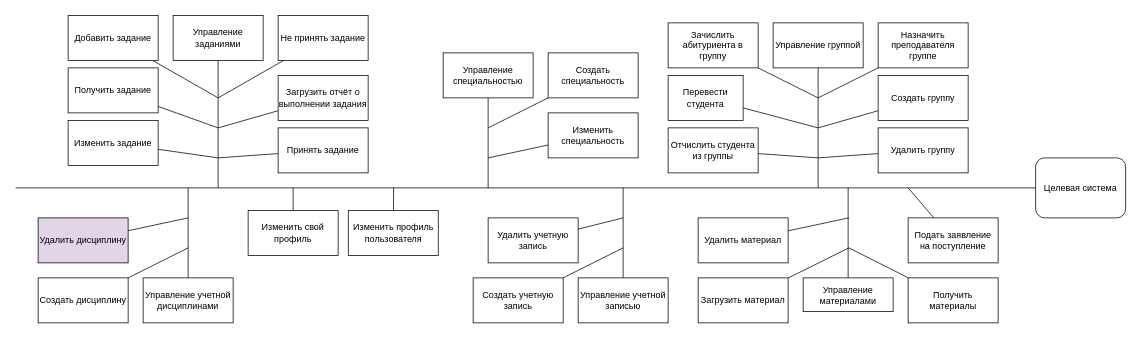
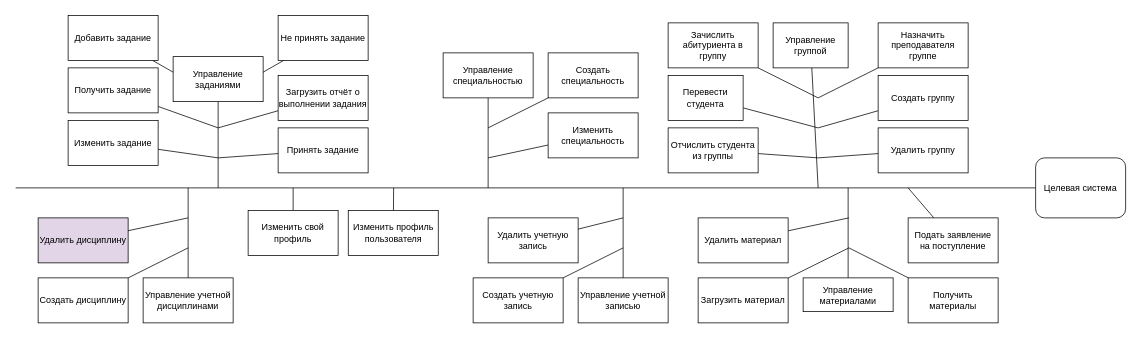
- <mxCell id="49" value="Управление заданиями" style="rounded=0;whiteSpace=wrap;html=1;" parent="1" vertex="1"><mxGeometry x="230" y="20" width="120" height="60" as="geometry" /></mxCell>
+ <mxCell id="49" value="Управление заданиями" style="rounded=0;whiteSpace=wrap;html=1;" parent="1" vertex="1"><mxGeometry x="230" y="75" width="120" height="60" as="geometry" /></mxCell>
- <mxCell id="25" value="Управление группой" style="rounded=0;whiteSpace=wrap;html=1;" parent="1" vertex="1"><mxGeometry x="1030" y="30" width="120" height="60" as="geometry" /></mxCell>
+ <mxCell id="25" value="Управление группой" style="rounded=0;whiteSpace=wrap;html=1;" parent="1" vertex="1"><mxGeometry x="1030" y="30" width="100" height="60" as="geometry" /></mxCell>
